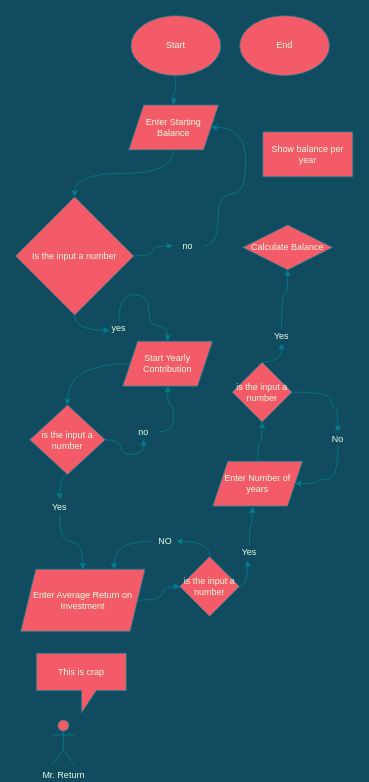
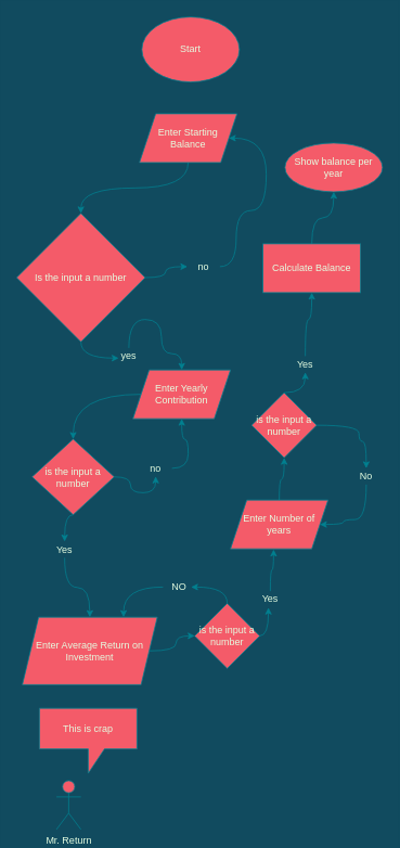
- <mxCell id="45" value="End" parent="1" style="ellipse;whiteSpace=wrap;html=1;strokeColor=#028090;fillColor=#F45B69;fontColor=#E4FDE1;" vertex="1"><mxGeometry as="geometry" x="319" y="20" width="120" height="80" /></mxCell>
- <mxCell id="2" value="" parent="1" target="5" source="3" edge="1" style="edgeStyle=orthogonalEdgeStyle;orthogonalLoop=1;jettySize=auto;html=1;labelBackgroundColor=#114B5F;strokeColor=#028090;fontColor=#E4FDE1;curved=1;exitX=0.5;exitY=1;exitDx=0;exitDy=0;"><mxGeometry as="geometry" relative="1"><mxPoint as="sourcePoint" x="223" y="184" /></mxGeometry></mxCell>
- <mxCell id="44" value="Show balance per year" parent="1" style="rounded=0;whiteSpace=wrap;html=1;strokeColor=#028090;fillColor=#F45B69;fontColor=#E4FDE1;" vertex="1"><mxGeometry as="geometry" x="350" y="175" width="120" height="60" /></mxCell>
+ <mxCell id="44" value="Show balance per year" parent="1" style="ellipse;whiteSpace=wrap;html=1;strokeColor=#028090;fillColor=#F45B69;fontColor=#E4FDE1;" vertex="1"><mxGeometry as="geometry" x="350" y="175" width="120" height="60" /></mxCell>
+ <mxCell id="40" parent="1" target="44" source="41" edge="1" style="edgeStyle=orthogonalEdgeStyle;curved=1;rounded=1;orthogonalLoop=1;jettySize=auto;html=1;exitX=0.5;exitY=0;exitDx=0;exitDy=0;entryX=0.5;entryY=1;entryDx=0;entryDy=0;strokeColor=#028090;fillColor=#F45B69;fontColor=#E4FDE1;"><mxGeometry as="geometry" relative="1" /></mxCell>
- <mxCell id="41" value="Calculate Balance" parent="1" style="rhombus;whiteSpace=wrap;html=1;strokeColor=#028090;fillColor=#F45B69;fontColor=#E4FDE1;" vertex="1"><mxGeometry as="geometry" x="323" y="299" width="120" height="60" /></mxCell>
+ <mxCell id="41" value="Calculate Balance" parent="1" style="rounded=0;whiteSpace=wrap;html=1;strokeColor=#028090;fillColor=#F45B69;fontColor=#E4FDE1;" vertex="1"><mxGeometry as="geometry" x="323" y="299" width="120" height="60" /></mxCell>
- <mxCell id="8" value="Start Yearly Contribution" parent="1" style="shape=parallelogram;perimeter=parallelogramPerimeter;whiteSpace=wrap;html=1;fixedSize=1;fillColor=#F45B69;strokeColor=#028090;fontColor=#E4FDE1;" vertex="1"><mxGeometry as="geometry" x="163" y="454" width="120" height="60" /></mxCell>
+ <mxCell id="8" value="Enter Yearly Contribution" parent="1" style="shape=parallelogram;perimeter=parallelogramPerimeter;whiteSpace=wrap;html=1;fixedSize=1;fillColor=#F45B69;strokeColor=#028090;fontColor=#E4FDE1;" vertex="1"><mxGeometry as="geometry" x="163" y="454" width="120" height="60" /></mxCell>
